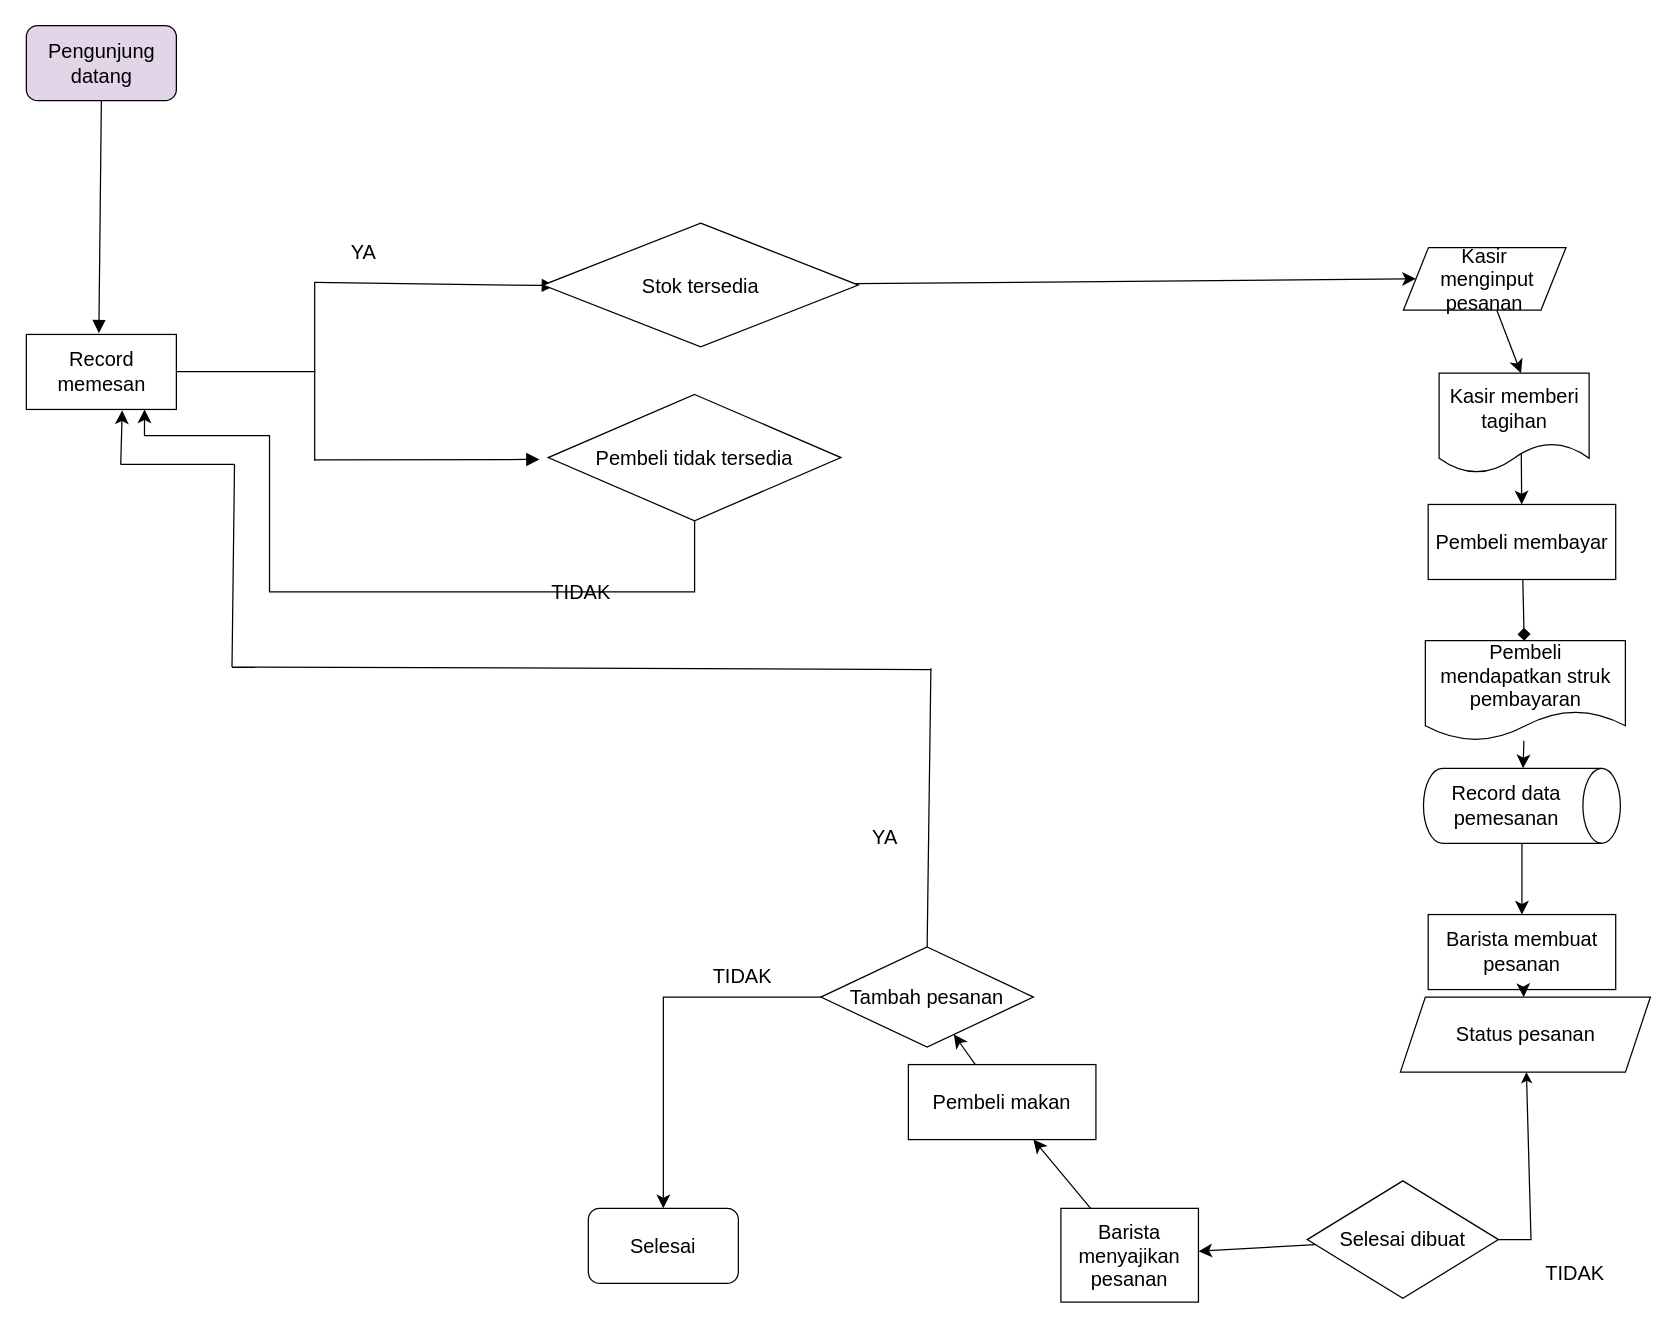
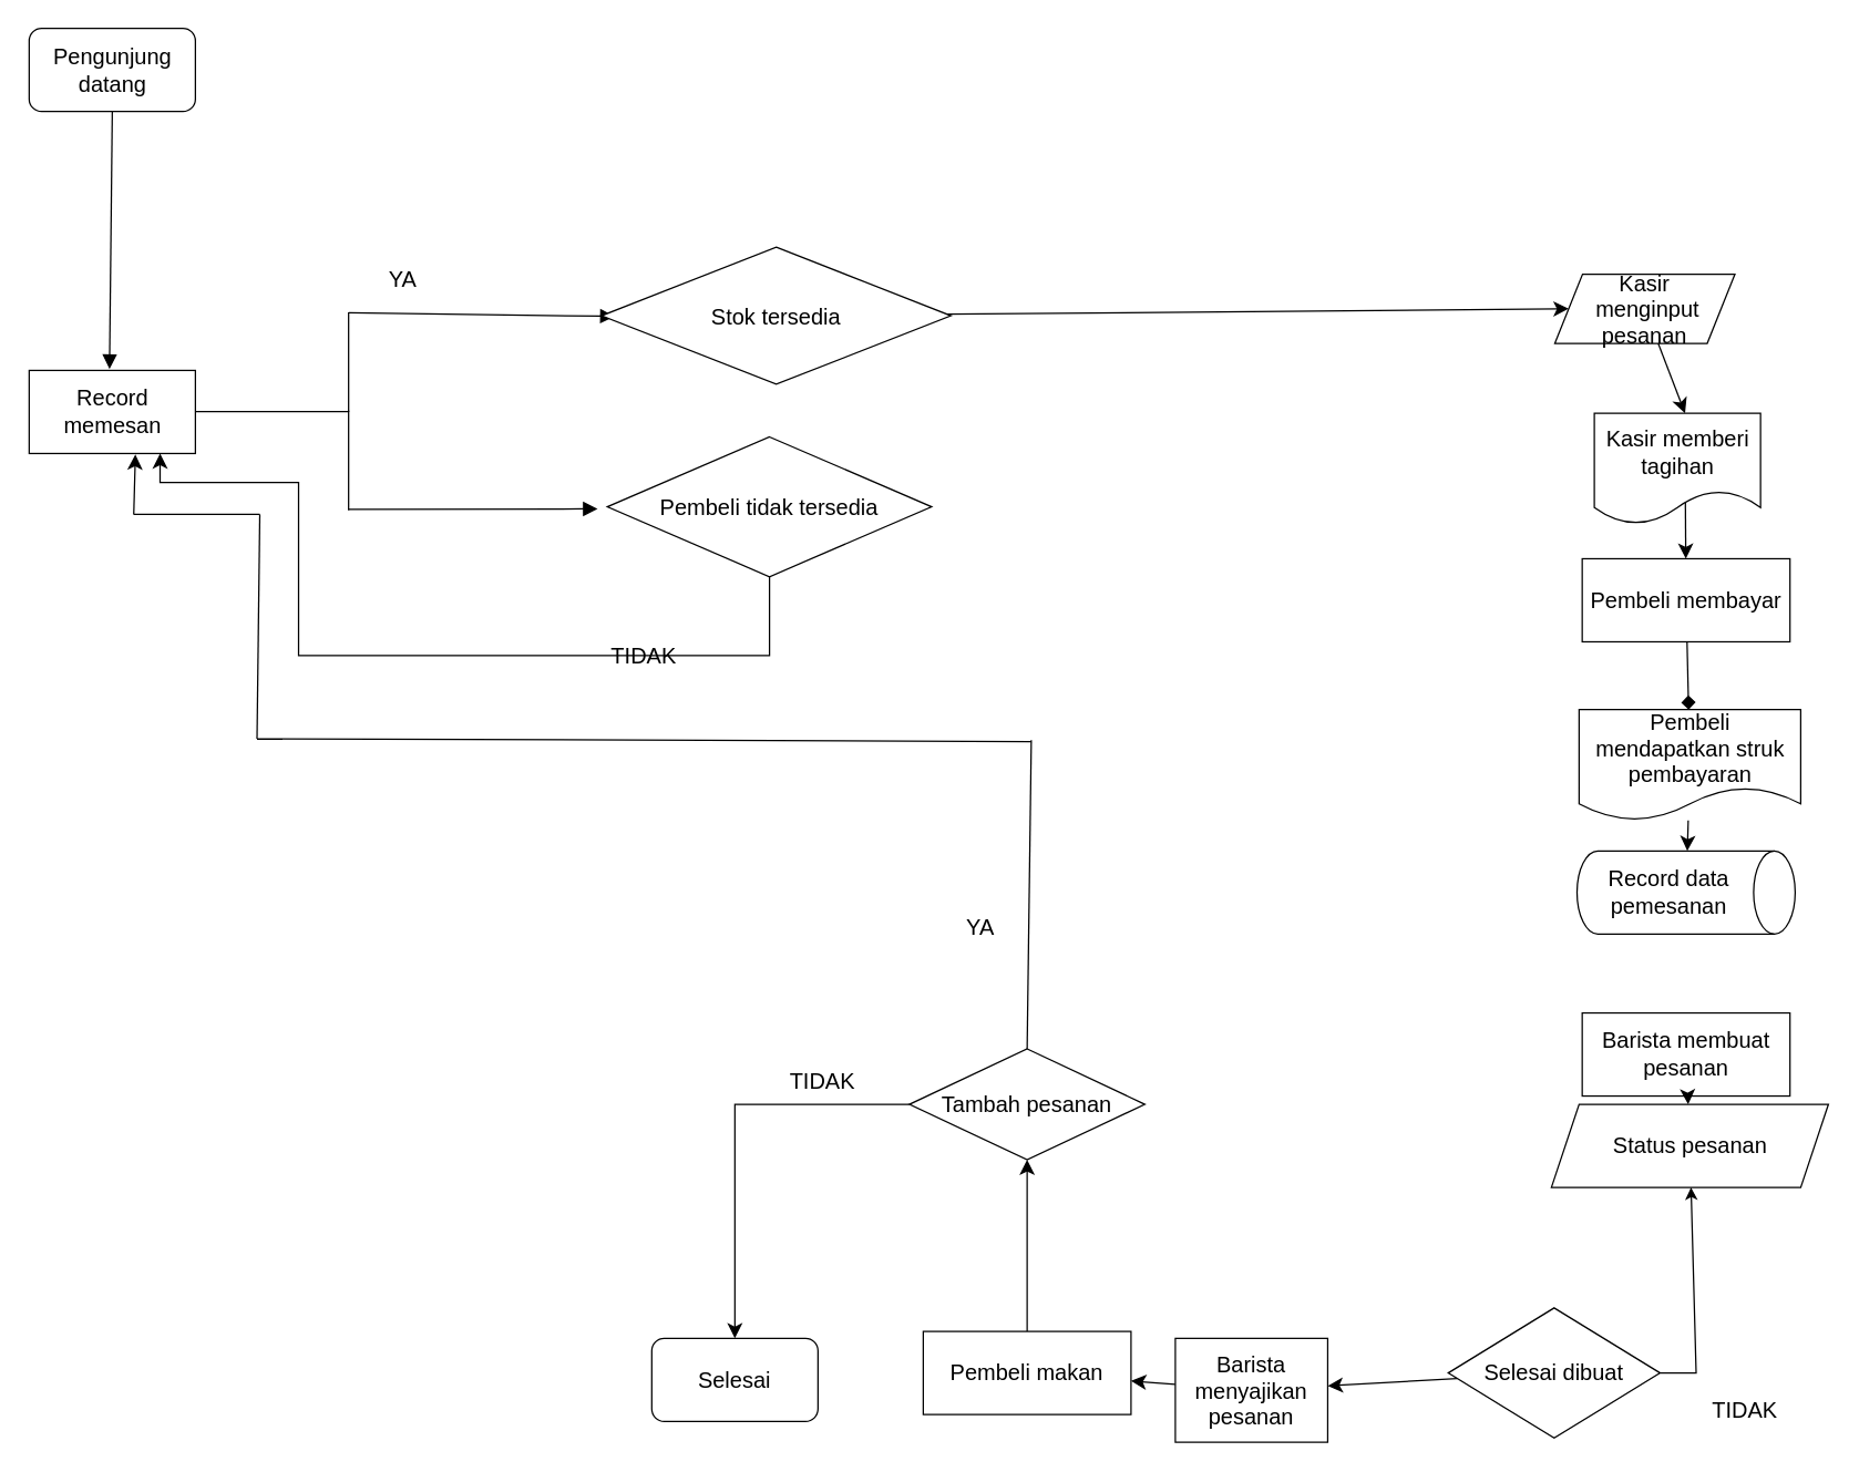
- <mxCell id="2" value="Pengunjung&lt;br&gt;datang" style="rounded=1;whiteSpace=wrap;html=1;fontSize=16;fillColor=#e1d5e7;" parent="1" vertex="1"><mxGeometry x="20.5" y="20" width="120" height="60" as="geometry" /></mxCell>
+ <mxCell id="2" value="Pengunjung&lt;br&gt;datang" style="rounded=1;whiteSpace=wrap;html=1;fontSize=16;" parent="1" vertex="1"><mxGeometry x="20.5" y="20" width="120" height="60" as="geometry" /></mxCell>
- <mxCell id="35" style="edgeStyle=none;curved=1;rounded=0;orthogonalLoop=1;jettySize=auto;html=1;fontSize=12;startSize=8;endSize=8;" parent="1" source="36" target="8" edge="1"><mxGeometry relative="1" as="geometry" /></mxCell>
- <mxCell id="14" value="Pembeli makan" style="rounded=0;whiteSpace=wrap;html=1;fontSize=16;" parent="1" vertex="1"><mxGeometry x="726" y="851" width="150" height="60" as="geometry" /></mxCell>
+ <mxCell id="14" value="Pembeli makan" style="rounded=0;whiteSpace=wrap;html=1;fontSize=16;" parent="1" vertex="1"><mxGeometry x="666" y="961" width="150" height="60" as="geometry" /></mxCell>
